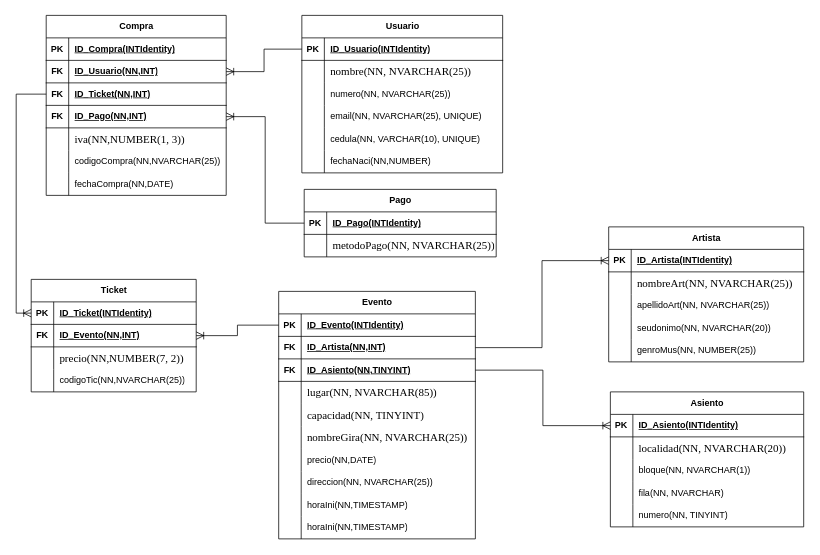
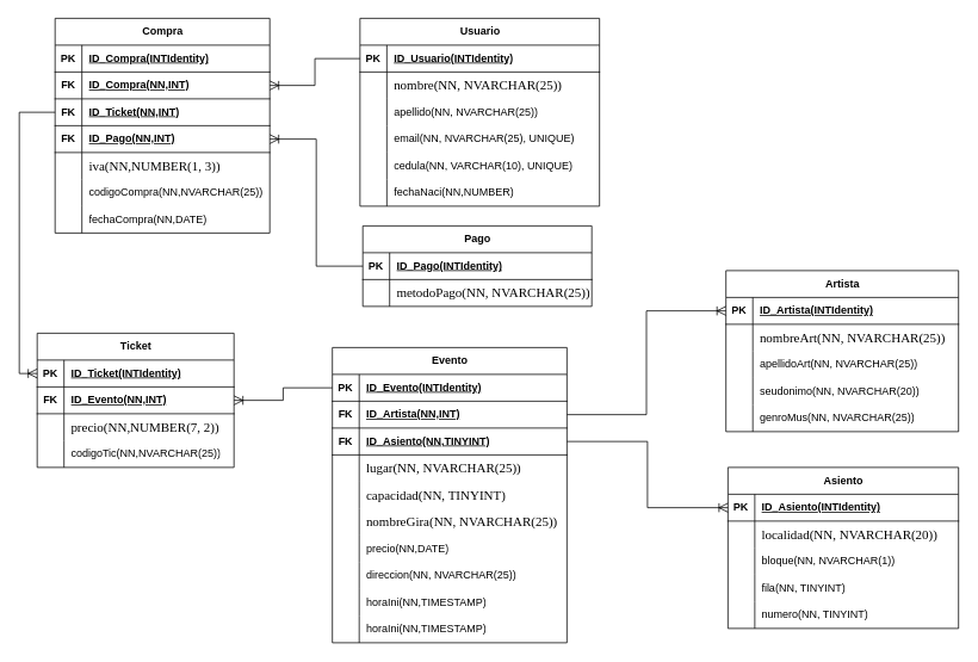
- <mxCell id="105" value="&lt;div style=&quot;text-align: center;&quot;&gt;&lt;span style=&quot;background-color: initial;&quot;&gt;ID_&lt;/span&gt;&lt;span style=&quot;background-color: initial; text-wrap: nowrap; text-align: center;&quot;&gt;Usuario&lt;/span&gt;&lt;span style=&quot;background-color: initial; text-wrap: nowrap;&quot;&gt;(NN,INT)&lt;/span&gt;&lt;/div&gt;" style="shape=partialRectangle;connectable=0;fillColor=none;top=0;left=0;bottom=0;right=0;align=left;spacingLeft=6;fontStyle=5;overflow=hidden;whiteSpace=wrap;html=1;" vertex="1" parent="103"><mxGeometry x="30" width="210" height="30" as="geometry"><mxRectangle width="210" height="30" as="alternateBounds" /></mxGeometry></mxCell>
+ <mxCell id="105" value="&lt;div style=&quot;text-align: center;&quot;&gt;&lt;span style=&quot;background-color: initial;&quot;&gt;ID_&lt;/span&gt;&lt;span style=&quot;background-color: initial; text-wrap: nowrap; text-align: center;&quot;&gt;Compra&lt;/span&gt;&lt;span style=&quot;background-color: initial; text-wrap: nowrap;&quot;&gt;(NN,INT)&lt;/span&gt;&lt;/div&gt;" style="shape=partialRectangle;connectable=0;fillColor=none;top=0;left=0;bottom=0;right=0;align=left;spacingLeft=6;fontStyle=5;overflow=hidden;whiteSpace=wrap;html=1;" vertex="1" parent="103"><mxGeometry x="30" width="210" height="30" as="geometry"><mxRectangle width="210" height="30" as="alternateBounds" /></mxGeometry></mxCell>
- <mxCell id="11" value="numero(NN, NVARCHAR(25))" style="shape=partialRectangle;connectable=0;fillColor=none;top=0;left=0;bottom=0;right=0;align=left;spacingLeft=6;overflow=hidden;whiteSpace=wrap;html=1;" vertex="1" parent="9"><mxGeometry x="30" width="237.76" height="30" as="geometry"><mxRectangle width="237.76" height="30" as="alternateBounds" /></mxGeometry></mxCell>
+ <mxCell id="11" value="apellido(NN, NVARCHAR(25))" style="shape=partialRectangle;connectable=0;fillColor=none;top=0;left=0;bottom=0;right=0;align=left;spacingLeft=6;overflow=hidden;whiteSpace=wrap;html=1;" vertex="1" parent="9"><mxGeometry x="30" width="237.76" height="30" as="geometry"><mxRectangle width="237.76" height="30" as="alternateBounds" /></mxGeometry></mxCell>
- <mxCell id="67" value="genroMus(NN, NUMBER(25))" style="shape=partialRectangle;connectable=0;fillColor=none;top=0;left=0;bottom=0;right=0;align=left;spacingLeft=6;overflow=hidden;whiteSpace=wrap;html=1;" vertex="1" parent="65"><mxGeometry x="30" width="230" height="30" as="geometry"><mxRectangle width="230" height="30" as="alternateBounds" /></mxGeometry></mxCell>
+ <mxCell id="67" value="genroMus(NN, NVARCHAR(25))" style="shape=partialRectangle;connectable=0;fillColor=none;top=0;left=0;bottom=0;right=0;align=left;spacingLeft=6;overflow=hidden;whiteSpace=wrap;html=1;" vertex="1" parent="65"><mxGeometry x="30" width="230" height="30" as="geometry"><mxRectangle width="230" height="30" as="alternateBounds" /></mxGeometry></mxCell>
- <mxCell id="33" value="&lt;font face=&quot;Cambria, serif&quot;&gt;&lt;span style=&quot;font-size: 14.667px;&quot;&gt;lugar(NN, NVARCHAR(85))&lt;/span&gt;&lt;/font&gt;" style="shape=partialRectangle;connectable=0;fillColor=none;top=0;left=0;bottom=0;right=0;align=left;spacingLeft=6;overflow=hidden;whiteSpace=wrap;html=1;" vertex="1" parent="31"><mxGeometry x="30" width="232.24" height="30" as="geometry"><mxRectangle width="232.24" height="30" as="alternateBounds" /></mxGeometry></mxCell>
+ <mxCell id="33" value="&lt;font face=&quot;Cambria, serif&quot;&gt;&lt;span style=&quot;font-size: 14.667px;&quot;&gt;lugar(NN, NVARCHAR(25))&lt;/span&gt;&lt;/font&gt;" style="shape=partialRectangle;connectable=0;fillColor=none;top=0;left=0;bottom=0;right=0;align=left;spacingLeft=6;overflow=hidden;whiteSpace=wrap;html=1;" vertex="1" parent="31"><mxGeometry x="30" width="232.24" height="30" as="geometry"><mxRectangle width="232.24" height="30" as="alternateBounds" /></mxGeometry></mxCell>
- <mxCell id="81" value="fila(NN, NVARCHAR)" style="shape=partialRectangle;connectable=0;fillColor=none;top=0;left=0;bottom=0;right=0;align=left;spacingLeft=6;overflow=hidden;whiteSpace=wrap;html=1;" vertex="1" parent="79"><mxGeometry x="30" width="227.76" height="30" as="geometry"><mxRectangle width="227.76" height="30" as="alternateBounds" /></mxGeometry></mxCell>
+ <mxCell id="81" value="fila(NN, TINYINT)" style="shape=partialRectangle;connectable=0;fillColor=none;top=0;left=0;bottom=0;right=0;align=left;spacingLeft=6;overflow=hidden;whiteSpace=wrap;html=1;" vertex="1" parent="79"><mxGeometry x="30" width="227.76" height="30" as="geometry"><mxRectangle width="227.76" height="30" as="alternateBounds" /></mxGeometry></mxCell>
